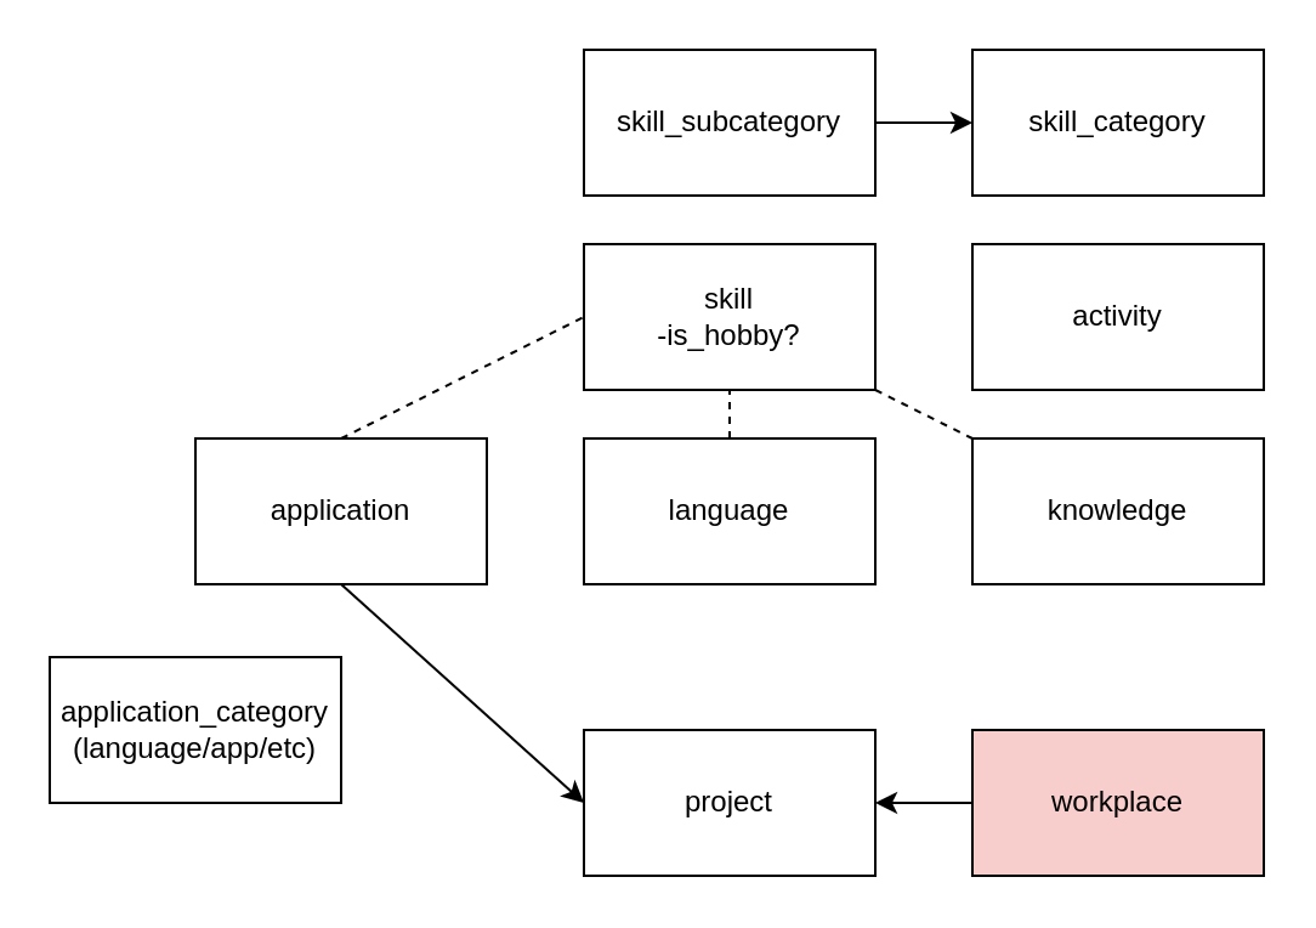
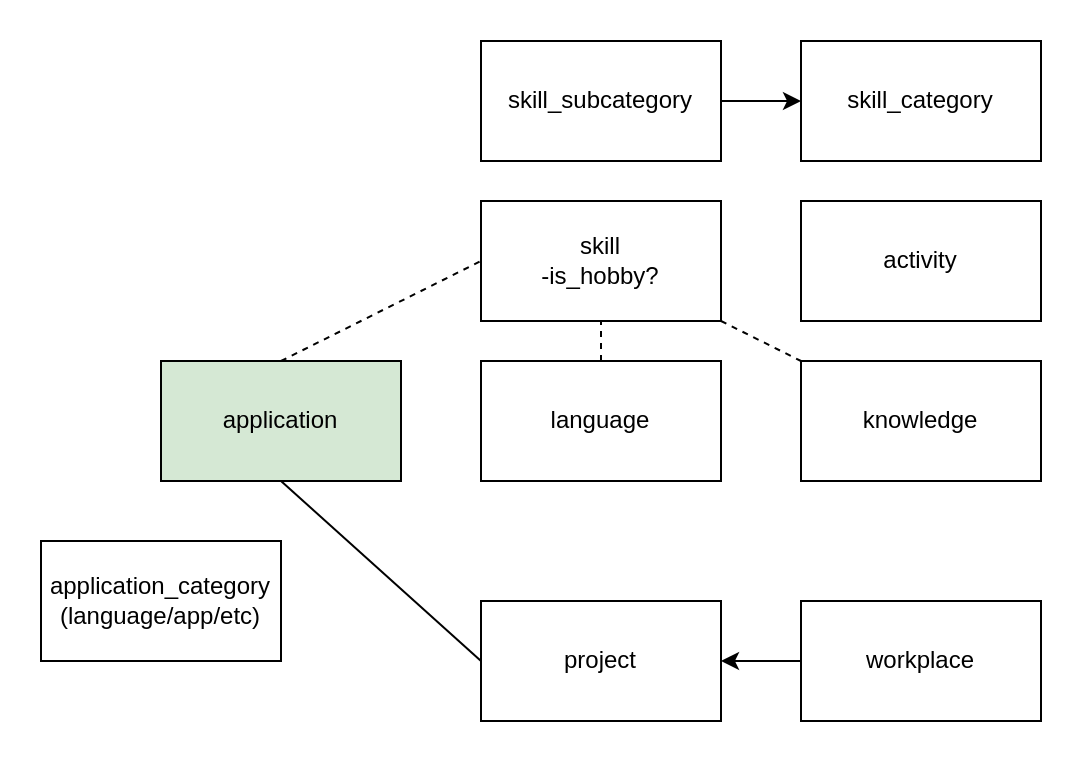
- <mxCell id="4" value="application" style="rounded=0;whiteSpace=wrap;html=1;" vertex="1" parent="1"><mxGeometry x="80" y="180" width="120" height="60" as="geometry" /></mxCell>
+ <mxCell id="4" value="application" style="rounded=0;whiteSpace=wrap;html=1;fillColor=#d5e8d4;" vertex="1" parent="1"><mxGeometry x="80" y="180" width="120" height="60" as="geometry" /></mxCell>
- <mxCell id="7" value="" style="endArrow=classic;html=1;rounded=0;exitX=0.5;exitY=1;exitDx=0;exitDy=0;entryX=0;entryY=0.5;entryDx=0;entryDy=0;" edge="1" parent="1" source="4" target="5"><mxGeometry width="50" height="50" relative="1" as="geometry"><mxPoint x="160" y="390" as="sourcePoint" /><mxPoint x="210" y="340" as="targetPoint" /></mxGeometry></mxCell>
+ <mxCell id="7" value="" style="endArrow=none;html=1;rounded=0;exitX=0.5;exitY=1;exitDx=0;exitDy=0;entryX=0;entryY=0.5;entryDx=0;entryDy=0;" edge="1" parent="1" source="4" target="5"><mxGeometry width="50" height="50" relative="1" as="geometry"><mxPoint x="160" y="390" as="sourcePoint" /><mxPoint x="210" y="340" as="targetPoint" /></mxGeometry></mxCell>
- <mxCell id="6" value="workplace" style="rounded=0;whiteSpace=wrap;html=1;fillColor=#f8cecc;" vertex="1" parent="1"><mxGeometry x="400" y="300" width="120" height="60" as="geometry" /></mxCell>
+ <mxCell id="6" value="workplace" style="rounded=0;whiteSpace=wrap;html=1;" vertex="1" parent="1"><mxGeometry x="400" y="300" width="120" height="60" as="geometry" /></mxCell>
